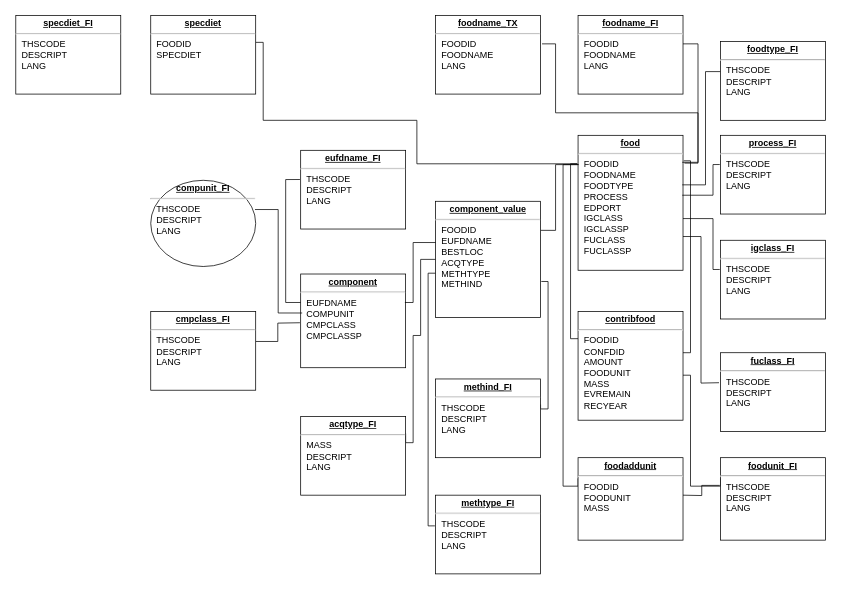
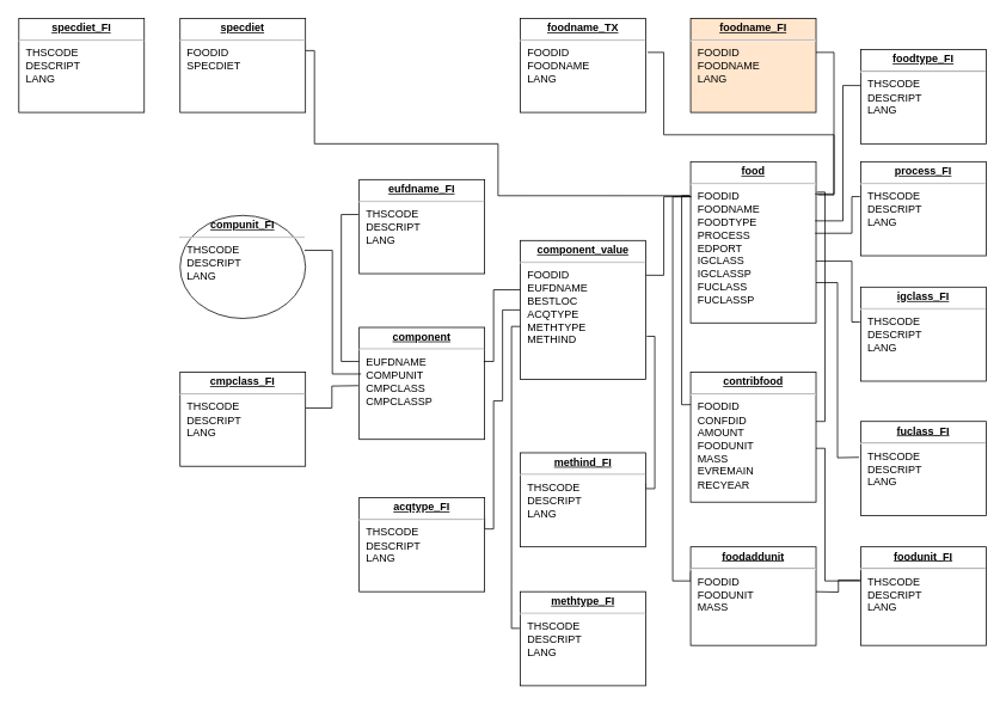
- <mxCell id="34" value="&lt;p style=&quot;margin: 0px ; margin-top: 4px ; text-align: center ; text-decoration: underline&quot;&gt;&lt;b&gt;foodname_FI&lt;/b&gt;&lt;/p&gt;&lt;hr&gt;&lt;p style=&quot;margin: 0px ; margin-left: 8px&quot;&gt;FOODID&lt;br&gt;&lt;/p&gt;&lt;p style=&quot;margin: 0px ; margin-left: 8px&quot;&gt;FOODNAME&lt;br&gt;&lt;/p&gt;&lt;p style=&quot;margin: 0px ; margin-left: 8px&quot;&gt;LANG&lt;/p&gt;" style="verticalAlign=top;align=left;overflow=fill;fontSize=12;fontFamily=Helvetica;html=1;rounded=0;shadow=0;comic=0;labelBackgroundColor=none;strokeWidth=1" vertex="1" parent="1"><mxGeometry x="770" y="20" width="140" height="105" as="geometry" /></mxCell>
+ <mxCell id="34" value="&lt;p style=&quot;margin: 0px ; margin-top: 4px ; text-align: center ; text-decoration: underline&quot;&gt;&lt;b&gt;foodname_FI&lt;/b&gt;&lt;/p&gt;&lt;hr&gt;&lt;p style=&quot;margin: 0px ; margin-left: 8px&quot;&gt;FOODID&lt;br&gt;&lt;/p&gt;&lt;p style=&quot;margin: 0px ; margin-left: 8px&quot;&gt;FOODNAME&lt;br&gt;&lt;/p&gt;&lt;p style=&quot;margin: 0px ; margin-left: 8px&quot;&gt;LANG&lt;/p&gt;" style="verticalAlign=top;align=left;overflow=fill;fontSize=12;fontFamily=Helvetica;html=1;rounded=0;shadow=0;comic=0;labelBackgroundColor=none;strokeWidth=1;fillColor=#ffe6cc;" vertex="1" parent="1"><mxGeometry x="770" y="20" width="140" height="105" as="geometry" /></mxCell>
- <mxCell id="3" value="&lt;p style=&quot;margin: 0px ; margin-top: 4px ; text-align: center ; text-decoration: underline&quot;&gt;&lt;b&gt;acqtype_FI&lt;/b&gt;&lt;/p&gt;&lt;hr&gt;&lt;p style=&quot;margin: 0px ; margin-left: 8px&quot;&gt;MASS&lt;/p&gt;&lt;p style=&quot;margin: 0px ; margin-left: 8px&quot;&gt;DESCRIPT&lt;/p&gt;&lt;p style=&quot;margin: 0px ; margin-left: 8px&quot;&gt;LANG&lt;/p&gt;" style="verticalAlign=top;align=left;overflow=fill;fontSize=12;fontFamily=Helvetica;html=1;rounded=0;shadow=0;comic=0;labelBackgroundColor=none;strokeWidth=1" parent="1" vertex="1"><mxGeometry x="400" y="555" width="140" height="105" as="geometry" /></mxCell>
+ <mxCell id="3" value="&lt;p style=&quot;margin: 0px ; margin-top: 4px ; text-align: center ; text-decoration: underline&quot;&gt;&lt;b&gt;acqtype_FI&lt;/b&gt;&lt;/p&gt;&lt;hr&gt;&lt;p style=&quot;margin: 0px ; margin-left: 8px&quot;&gt;THSCODE&lt;/p&gt;&lt;p style=&quot;margin: 0px ; margin-left: 8px&quot;&gt;DESCRIPT&lt;/p&gt;&lt;p style=&quot;margin: 0px ; margin-left: 8px&quot;&gt;LANG&lt;/p&gt;" style="verticalAlign=top;align=left;overflow=fill;fontSize=12;fontFamily=Helvetica;html=1;rounded=0;shadow=0;comic=0;labelBackgroundColor=none;strokeWidth=1" parent="1" vertex="1"><mxGeometry x="400" y="555" width="140" height="105" as="geometry" /></mxCell>
